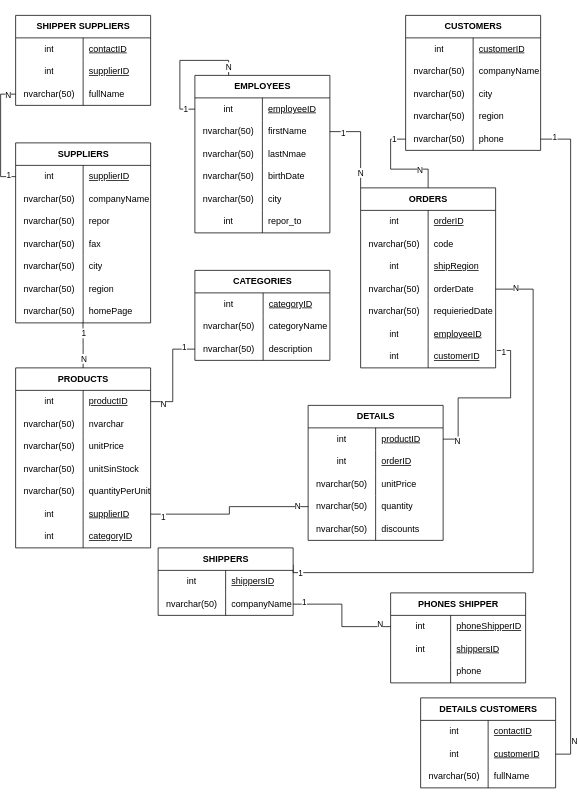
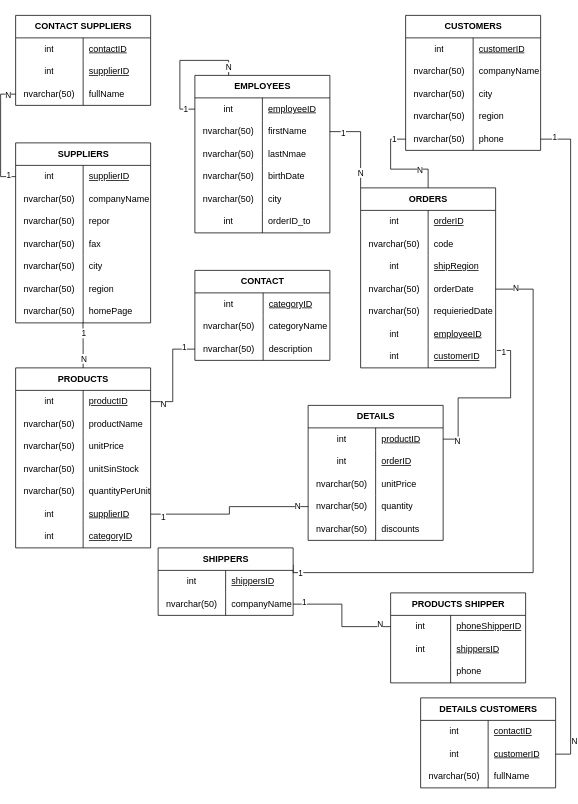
- <mxCell id="145" value="SHIPPER SUPPLIERS" style="shape=table;startSize=30;container=1;collapsible=1;childLayout=tableLayout;fixedRows=1;rowLines=0;fontStyle=1;align=center;resizeLast=1;html=1;rounded=0;strokeColor=default;strokeWidth=1;verticalAlign=middle;fontFamily=Helvetica;fontSize=12;fontColor=default;fillColor=default;gradientColor=none;" vertex="1" parent="1"><mxGeometry x="20" y="20" width="180" height="120" as="geometry" /></mxCell>
+ <mxCell id="145" value="CONTACT SUPPLIERS" style="shape=table;startSize=30;container=1;collapsible=1;childLayout=tableLayout;fixedRows=1;rowLines=0;fontStyle=1;align=center;resizeLast=1;html=1;rounded=0;strokeColor=default;strokeWidth=1;verticalAlign=middle;fontFamily=Helvetica;fontSize=12;fontColor=default;fillColor=default;gradientColor=none;" vertex="1" parent="1"><mxGeometry x="20" y="20" width="180" height="120" as="geometry" /></mxCell>
- <mxCell id="64" value="repor_to" style="shape=partialRectangle;connectable=0;fillColor=none;top=0;left=0;bottom=0;right=0;align=left;spacingLeft=6;overflow=hidden;whiteSpace=wrap;html=1;rounded=0;strokeColor=default;strokeWidth=1;verticalAlign=middle;fontFamily=Helvetica;fontSize=12;fontColor=default;" vertex="1" parent="62"><mxGeometry x="90" width="90" height="30" as="geometry"><mxRectangle width="90" height="30" as="alternateBounds" /></mxGeometry></mxCell>
+ <mxCell id="64" value="orderID_to" style="shape=partialRectangle;connectable=0;fillColor=none;top=0;left=0;bottom=0;right=0;align=left;spacingLeft=6;overflow=hidden;whiteSpace=wrap;html=1;rounded=0;strokeColor=default;strokeWidth=1;verticalAlign=middle;fontFamily=Helvetica;fontSize=12;fontColor=default;" vertex="1" parent="62"><mxGeometry x="90" width="90" height="30" as="geometry"><mxRectangle width="90" height="30" as="alternateBounds" /></mxGeometry></mxCell>
- <mxCell id="68" value="CATEGORIES" style="shape=table;startSize=30;container=1;collapsible=1;childLayout=tableLayout;fixedRows=1;rowLines=0;fontStyle=1;align=center;resizeLast=1;html=1;rounded=0;strokeColor=default;strokeWidth=1;verticalAlign=middle;fontFamily=Helvetica;fontSize=12;fontColor=default;fillColor=default;gradientColor=none;" vertex="1" parent="1"><mxGeometry x="259" y="360" width="180" height="120" as="geometry" /></mxCell>
+ <mxCell id="68" value="CONTACT" style="shape=table;startSize=30;container=1;collapsible=1;childLayout=tableLayout;fixedRows=1;rowLines=0;fontStyle=1;align=center;resizeLast=1;html=1;rounded=0;strokeColor=default;strokeWidth=1;verticalAlign=middle;fontFamily=Helvetica;fontSize=12;fontColor=default;fillColor=default;gradientColor=none;" vertex="1" parent="1"><mxGeometry x="259" y="360" width="180" height="120" as="geometry" /></mxCell>
- <mxCell id="30" value="nvarchar" style="shape=partialRectangle;connectable=0;fillColor=none;top=0;left=0;bottom=0;right=0;align=left;spacingLeft=6;overflow=hidden;whiteSpace=wrap;html=1;rounded=0;strokeColor=default;strokeWidth=1;verticalAlign=middle;fontFamily=Helvetica;fontSize=12;fontColor=default;" vertex="1" parent="28"><mxGeometry x="90" width="90" height="30" as="geometry"><mxRectangle width="90" height="30" as="alternateBounds" /></mxGeometry></mxCell>
+ <mxCell id="30" value="productName" style="shape=partialRectangle;connectable=0;fillColor=none;top=0;left=0;bottom=0;right=0;align=left;spacingLeft=6;overflow=hidden;whiteSpace=wrap;html=1;rounded=0;strokeColor=default;strokeWidth=1;verticalAlign=middle;fontFamily=Helvetica;fontSize=12;fontColor=default;" vertex="1" parent="28"><mxGeometry x="90" width="90" height="30" as="geometry"><mxRectangle width="90" height="30" as="alternateBounds" /></mxGeometry></mxCell>
- <mxCell id="165" value="PHONES SHIPPER" style="shape=table;startSize=30;container=1;collapsible=1;childLayout=tableLayout;fixedRows=1;rowLines=0;fontStyle=1;align=center;resizeLast=1;html=1;rounded=0;strokeColor=default;strokeWidth=1;verticalAlign=middle;fontFamily=Helvetica;fontSize=12;fontColor=default;fillColor=default;gradientColor=none;" vertex="1" parent="1"><mxGeometry x="520" y="790" width="180" height="120" as="geometry" /></mxCell>
+ <mxCell id="165" value="PRODUCTS SHIPPER" style="shape=table;startSize=30;container=1;collapsible=1;childLayout=tableLayout;fixedRows=1;rowLines=0;fontStyle=1;align=center;resizeLast=1;html=1;rounded=0;strokeColor=default;strokeWidth=1;verticalAlign=middle;fontFamily=Helvetica;fontSize=12;fontColor=default;fillColor=default;gradientColor=none;" vertex="1" parent="1"><mxGeometry x="520" y="790" width="180" height="120" as="geometry" /></mxCell>
